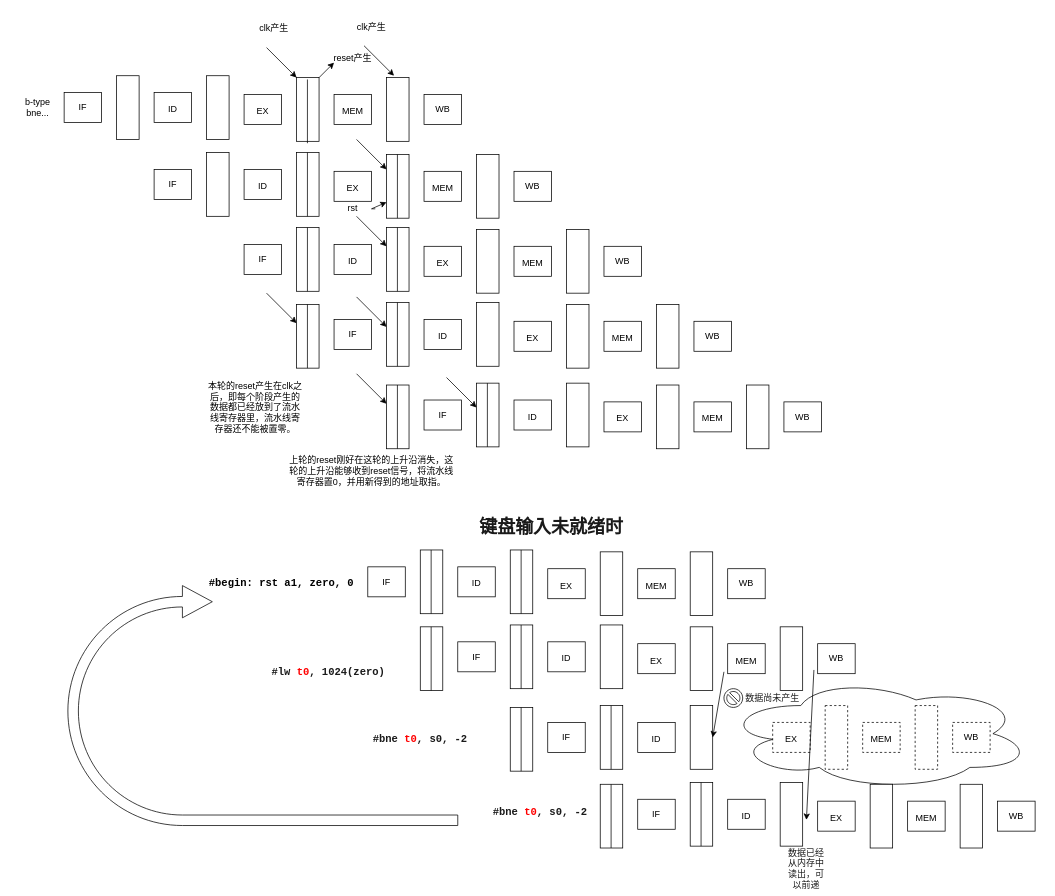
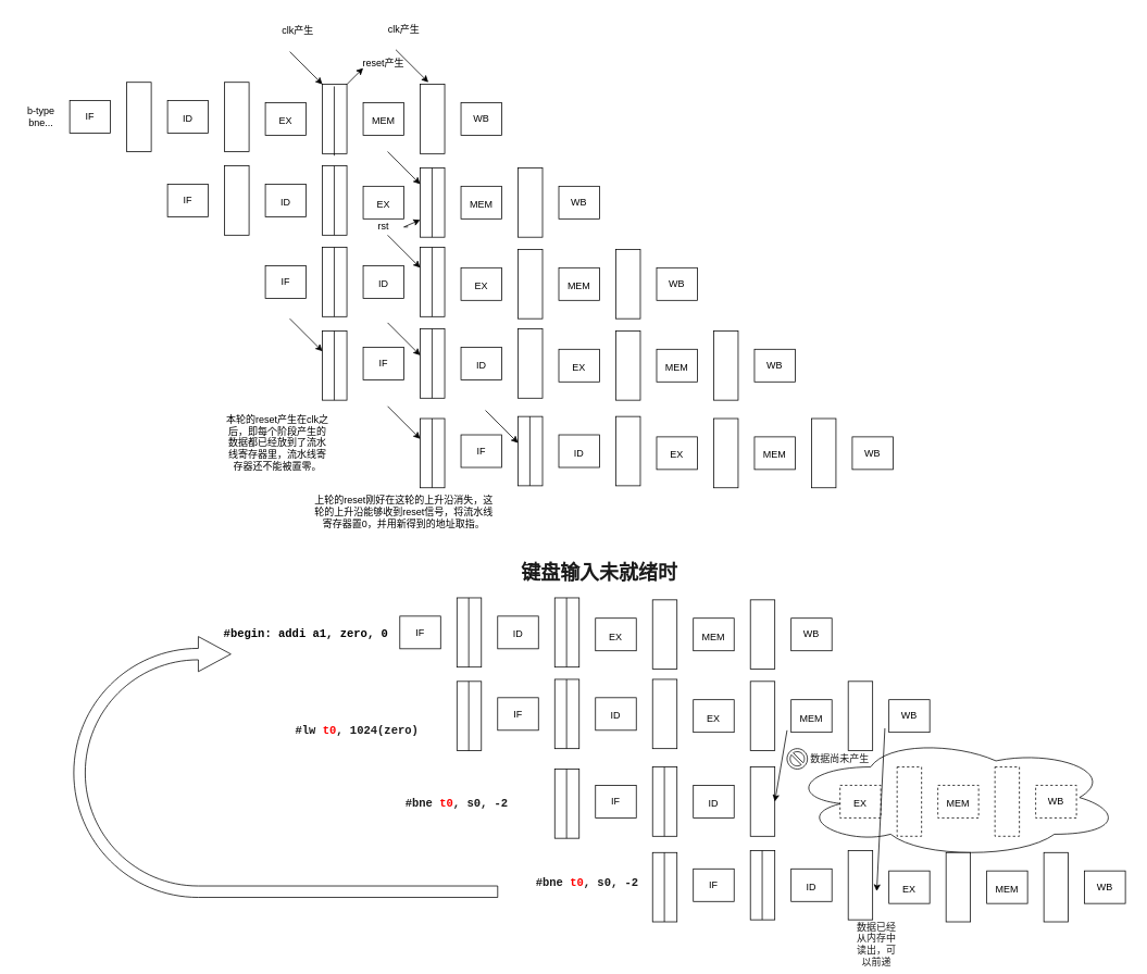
- <mxCell id="168" value="&lt;span style=&quot;font-family: &amp;#34;menlo&amp;#34; , &amp;#34;monaco&amp;#34; , &amp;#34;courier new&amp;#34; , monospace ; font-size: 14px&quot;&gt;&lt;b&gt;#begin: rst a1, zero, 0&lt;/b&gt;&lt;/span&gt;" style="text;html=1;strokeColor=none;fillColor=none;align=center;verticalAlign=middle;whiteSpace=wrap;rounded=0;" parent="1" vertex="1"><mxGeometry x="260" y="738" width="230" height="80" as="geometry" /></mxCell>
+ <mxCell id="168" value="&lt;span style=&quot;font-family: &amp;#34;menlo&amp;#34; , &amp;#34;monaco&amp;#34; , &amp;#34;courier new&amp;#34; , monospace ; font-size: 14px&quot;&gt;&lt;b&gt;#begin: addi a1, zero, 0&lt;/b&gt;&lt;/span&gt;" style="text;html=1;strokeColor=none;fillColor=none;align=center;verticalAlign=middle;whiteSpace=wrap;rounded=0;" parent="1" vertex="1"><mxGeometry x="260" y="738" width="230" height="80" as="geometry" /></mxCell>
